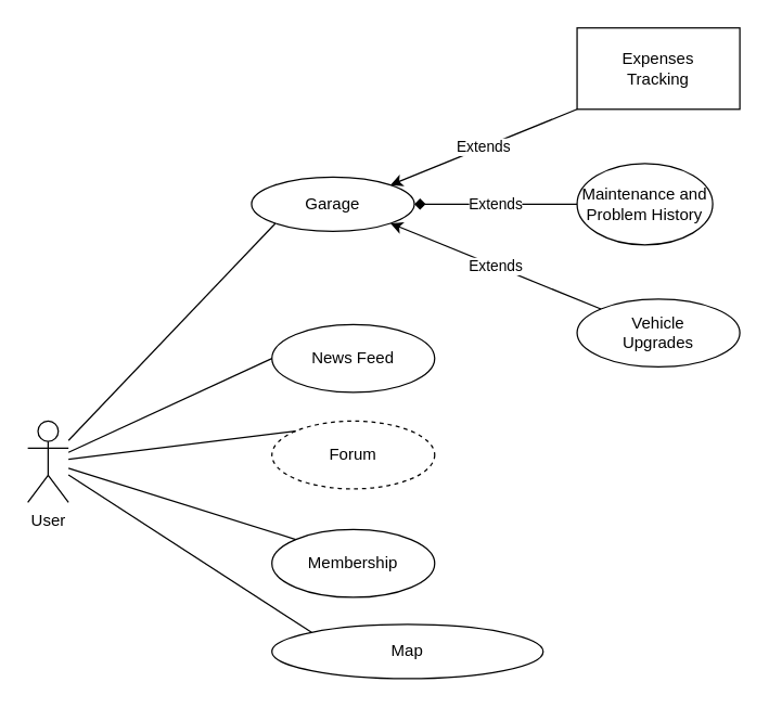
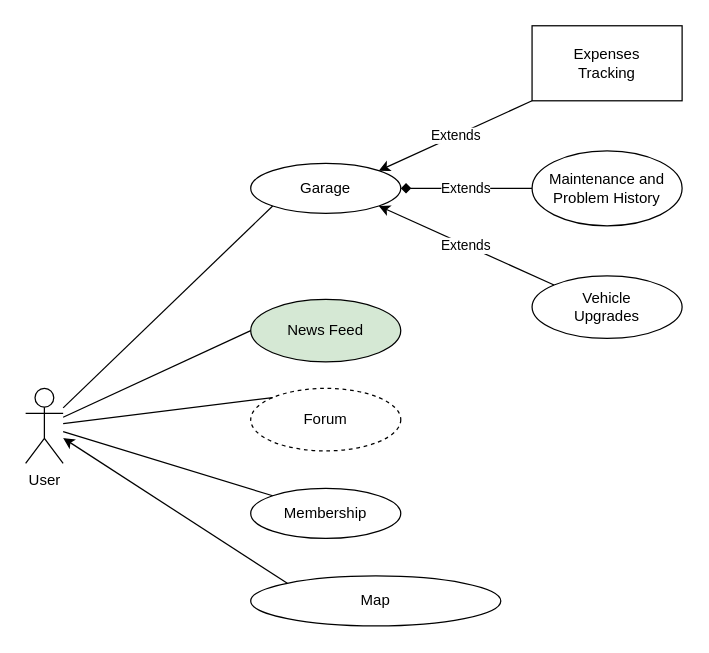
- <mxCell id="3" value="Garage" style="ellipse;whiteSpace=wrap;html=1;" vertex="1" parent="1"><mxGeometry x="185" y="130" width="120" height="40" as="geometry" /></mxCell>
+ <mxCell id="3" value="Garage" style="ellipse;whiteSpace=wrap;html=1;" vertex="1" parent="1"><mxGeometry x="200" y="130" width="120" height="40" as="geometry" /></mxCell>
- <mxCell id="11" value="Maintenance and&lt;br&gt;Problem History" style="ellipse;whiteSpace=wrap;html=1;" vertex="1" parent="1"><mxGeometry x="425" y="120" width="100" height="60" as="geometry" /></mxCell>
+ <mxCell id="11" value="Maintenance and&lt;br&gt;Problem History" style="ellipse;whiteSpace=wrap;html=1;" vertex="1" parent="1"><mxGeometry x="425" y="120" width="120" height="60" as="geometry" /></mxCell>
- <mxCell id="7" value="News Feed" style="ellipse;whiteSpace=wrap;html=1;" vertex="1" parent="1"><mxGeometry x="200" y="238.79" width="120" height="50" as="geometry" /></mxCell>
+ <mxCell id="7" value="News Feed" style="ellipse;whiteSpace=wrap;html=1;fillColor=#d5e8d4;" vertex="1" parent="1"><mxGeometry x="200" y="238.79" width="120" height="50" as="geometry" /></mxCell>
- <mxCell id="18" value="" style="endArrow=none;html=1;rounded=0;exitX=0;exitY=0;exitDx=0;exitDy=0;" edge="1" parent="1" source="17" target="2"><mxGeometry width="50" height="50" relative="1" as="geometry"><mxPoint x="400" y="410" as="sourcePoint" /><mxPoint x="450" y="360" as="targetPoint" /></mxGeometry></mxCell>
+ <mxCell id="18" value="" style="endArrow=classic;html=1;rounded=0;exitX=0;exitY=0;exitDx=0;exitDy=0;" edge="1" parent="1" source="17" target="2"><mxGeometry width="50" height="50" relative="1" as="geometry"><mxPoint x="400" y="410" as="sourcePoint" /><mxPoint x="450" y="360" as="targetPoint" /></mxGeometry></mxCell>
- <mxCell id="15" value="Membership" style="ellipse;whiteSpace=wrap;html=1;" vertex="1" parent="1"><mxGeometry x="200" y="390" width="120" height="50" as="geometry" /></mxCell>
+ <mxCell id="15" value="Membership" style="ellipse;whiteSpace=wrap;html=1;" vertex="1" parent="1"><mxGeometry x="200" y="390" width="120" height="40" as="geometry" /></mxCell>
